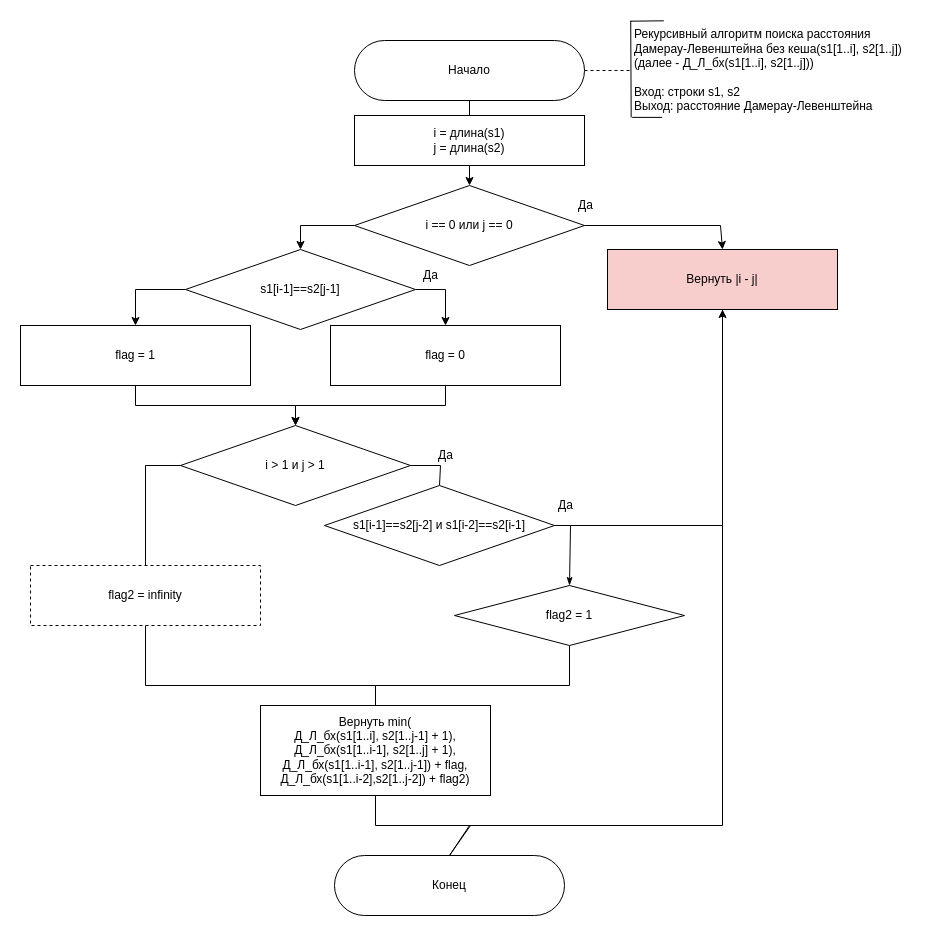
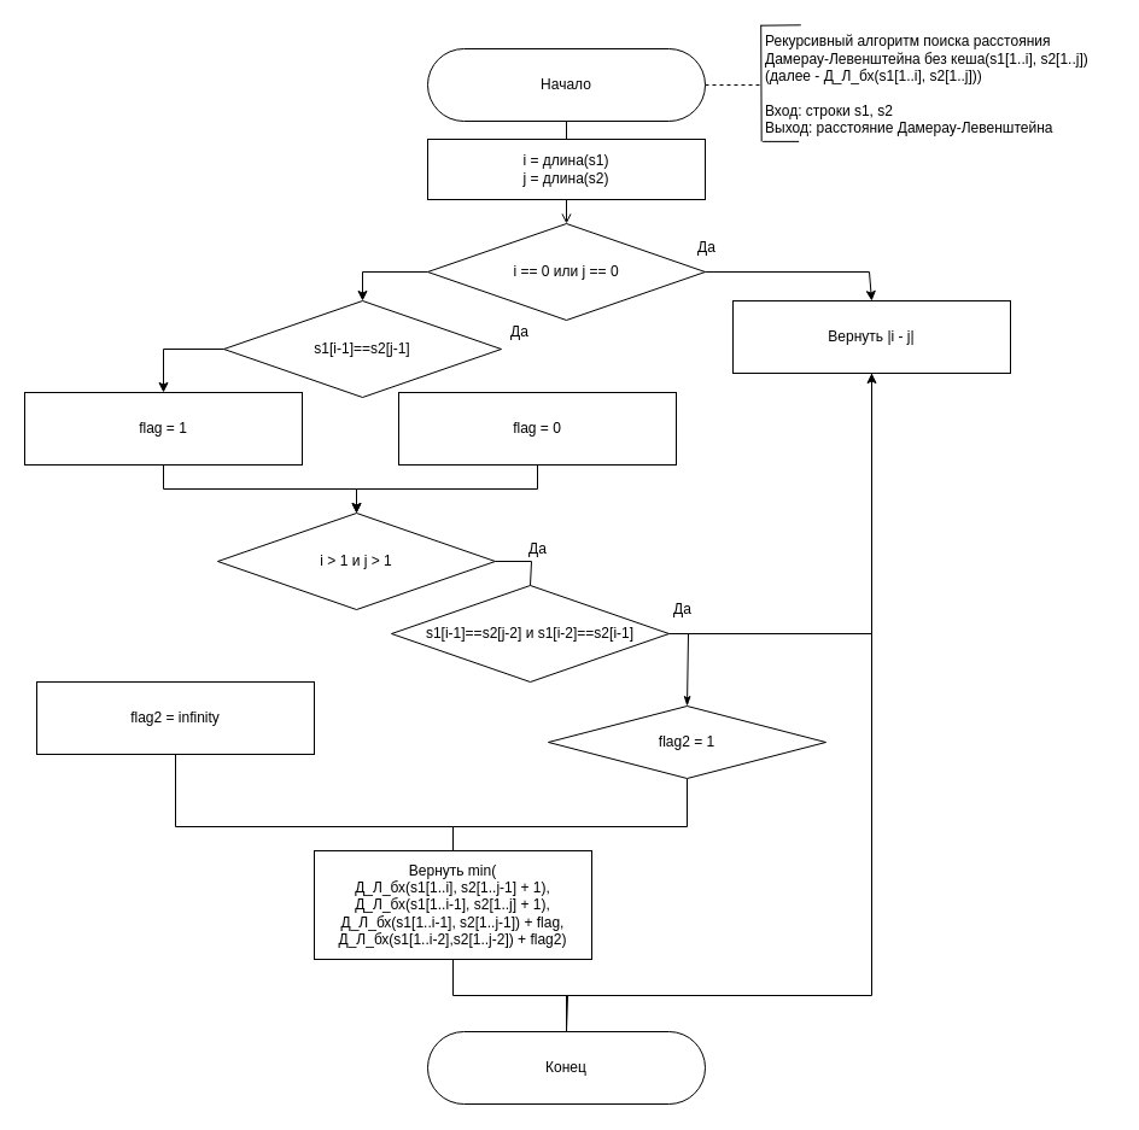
- <mxCell id="4" style="edgeStyle=none;html=1;exitX=0.5;exitY=1;exitDx=0;exitDy=0;entryX=0.5;entryY=0;entryDx=0;entryDy=0;strokeColor=default;" parent="1" source="5" target="10" edge="1"><mxGeometry relative="1" as="geometry" /></mxCell>
+ <mxCell id="4" style="edgeStyle=none;html=1;exitX=0.5;exitY=1;exitDx=0;exitDy=0;entryX=0.5;entryY=0;entryDx=0;entryDy=0;strokeColor=default;endArrow=open;" parent="1" source="5" target="10" edge="1"><mxGeometry relative="1" as="geometry" /></mxCell>
- <mxCell id="12" value="Вернуть |i - j|" style="rounded=0;whiteSpace=wrap;html=1;fillColor=#f8cecc;" parent="1" vertex="1"><mxGeometry x="607" y="249" width="230" height="60" as="geometry" /></mxCell>
+ <mxCell id="12" value="Вернуть |i - j|" style="rounded=0;whiteSpace=wrap;html=1;" parent="1" vertex="1"><mxGeometry x="607" y="249" width="230" height="60" as="geometry" /></mxCell>
- <mxCell id="14" style="edgeStyle=none;rounded=0;html=1;exitX=1;exitY=0.5;exitDx=0;exitDy=0;entryX=0.5;entryY=0;entryDx=0;entryDy=0;strokeColor=default;" parent="1" source="21" target="17" edge="1"><mxGeometry relative="1" as="geometry"><mxPoint x="280" y="410" as="sourcePoint" /><Array as="points"><mxPoint x="445" y="289" /></Array></mxGeometry></mxCell>
- <mxCell id="38" value="" style="endArrow=none;html=1;rounded=0;exitX=0;exitY=0.5;exitDx=0;exitDy=0;entryX=0.5;entryY=0;entryDx=0;entryDy=0;" parent="1" source="23" target="31" edge="1"><mxGeometry width="50" height="50" relative="1" as="geometry"><mxPoint x="310" y="695" as="sourcePoint" /><mxPoint x="360" y="645" as="targetPoint" /><Array as="points"><mxPoint x="145" y="465" /></Array></mxGeometry></mxCell>
- <mxCell id="31" value="flag2 = infinity" style="whiteSpace=wrap;html=1;dashed=1;" parent="1" vertex="1"><mxGeometry x="30" y="565" width="230" height="60" as="geometry" /></mxCell>
+ <mxCell id="31" value="flag2 = infinity" style="whiteSpace=wrap;html=1;" parent="1" vertex="1"><mxGeometry x="30" y="565" width="230" height="60" as="geometry" /></mxCell>
- <mxCell id="34" value="Конец" style="rounded=1;whiteSpace=wrap;html=1;arcSize=50;" parent="1" vertex="1"><mxGeometry x="334" y="855" width="230" height="60" as="geometry" /></mxCell>
+ <mxCell id="34" value="Конец" style="rounded=1;whiteSpace=wrap;html=1;arcSize=50;" parent="1" vertex="1"><mxGeometry x="354" y="855" width="230" height="60" as="geometry" /></mxCell>
